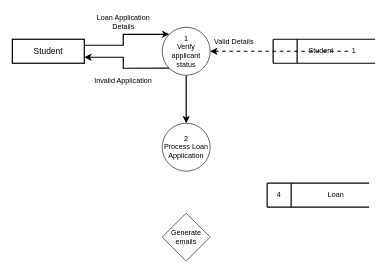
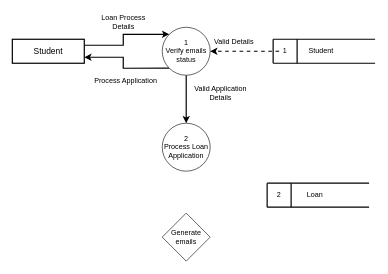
- <mxCell id="23" value="Loan Application&lt;br&gt;Details" style="text;html=1;resizable=0;points=[];autosize=1;align=center;verticalAlign=top;spacingTop=-4;" vertex="1" parent="1"><mxGeometry x="155" y="20" width="100" height="30" as="geometry" /></mxCell>
+ <mxCell id="23" value="Loan Process&lt;br&gt;Details" style="text;html=1;resizable=0;points=[];autosize=1;align=center;verticalAlign=top;spacingTop=-4;" vertex="1" parent="1"><mxGeometry x="155" y="20" width="100" height="30" as="geometry" /></mxCell>
- <mxCell id="4" value="1&lt;br&gt;Verify applicant status" style="ellipse;whiteSpace=wrap;html=1;aspect=fixed;" vertex="1" parent="1"><mxGeometry x="270" y="45" width="80" height="80" as="geometry" /></mxCell>
+ <mxCell id="4" value="1&lt;br&gt;Verify emails status" style="ellipse;whiteSpace=wrap;html=1;aspect=fixed;" vertex="1" parent="1"><mxGeometry x="270" y="45" width="80" height="80" as="geometry" /></mxCell>
- <mxCell id="15" value="1" style="text;html=1;strokeColor=none;fillColor=none;align=center;verticalAlign=middle;whiteSpace=wrap;rounded=0;" vertex="1" parent="9"><mxGeometry x="125" y="10" width="20" height="20" as="geometry" /></mxCell>
+ <mxCell id="15" value="1" style="text;html=1;strokeColor=none;fillColor=none;align=center;verticalAlign=middle;whiteSpace=wrap;rounded=0;" vertex="1" parent="9"><mxGeometry x="10" y="10" width="20" height="20" as="geometry" /></mxCell>
- <mxCell id="27" value="Invalid Application" style="text;html=1;resizable=0;points=[];autosize=1;align=left;verticalAlign=top;spacingTop=-4;" vertex="1" parent="1"><mxGeometry x="155" y="125" width="110" height="10" as="geometry" /></mxCell>
+ <mxCell id="27" value="Process Application" style="text;html=1;resizable=0;points=[];autosize=1;align=left;verticalAlign=top;spacingTop=-4;" vertex="1" parent="1"><mxGeometry x="155" y="125" width="110" height="10" as="geometry" /></mxCell>
+ <mxCell id="26" value="Valid Application Details" style="text;html=1;strokeColor=none;fillColor=none;align=center;verticalAlign=middle;whiteSpace=wrap;rounded=0;" vertex="1" parent="1"><mxGeometry x="315" y="145" width="105" height="20" as="geometry" /></mxCell>
- <mxCell id="22" value="4" style="text;html=1;strokeColor=none;fillColor=none;align=center;verticalAlign=middle;whiteSpace=wrap;rounded=0;" vertex="1" parent="16"><mxGeometry x="10" y="10" width="20" height="20" as="geometry" /></mxCell>
+ <mxCell id="22" value="2" style="text;html=1;strokeColor=none;fillColor=none;align=center;verticalAlign=middle;whiteSpace=wrap;rounded=0;" vertex="1" parent="16"><mxGeometry x="10" y="10" width="20" height="20" as="geometry" /></mxCell>
- <mxCell id="21" value="Loan" style="text;html=1;strokeColor=none;fillColor=none;align=center;verticalAlign=middle;whiteSpace=wrap;rounded=0;" vertex="1" parent="16"><mxGeometry x="95" y="10" width="40" height="20" as="geometry" /></mxCell>
+ <mxCell id="21" value="Loan" style="text;html=1;strokeColor=none;fillColor=none;align=center;verticalAlign=middle;whiteSpace=wrap;rounded=0;" vertex="1" parent="16"><mxGeometry x="60" y="10" width="40" height="20" as="geometry" /></mxCell>
